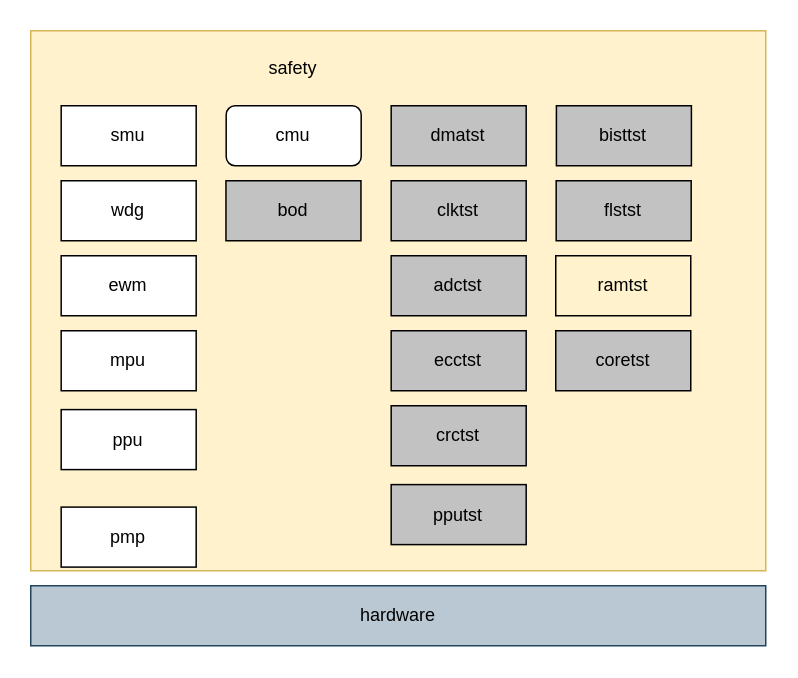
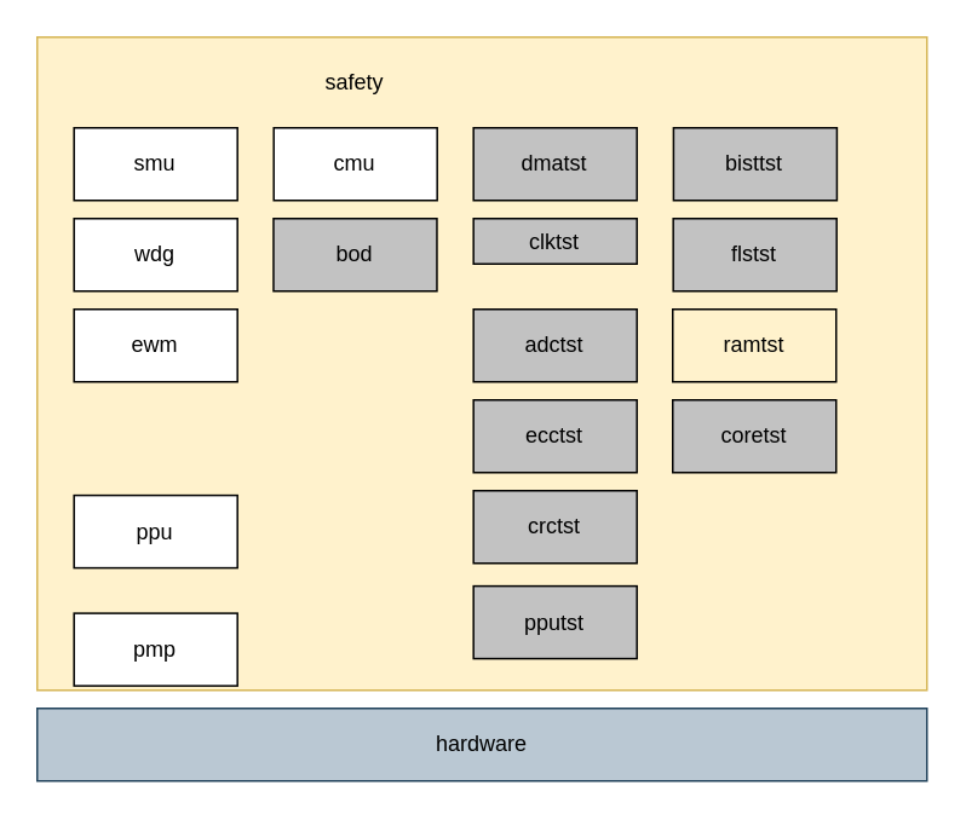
- <mxCell id="9" value="cmu" style="whiteSpace=wrap;html=1;container=0;rounded=1;" vertex="1" parent="1"><mxGeometry x="150.29" y="70" width="90" height="40" as="geometry" /></mxCell>
+ <mxCell id="9" value="cmu" style="rounded=0;whiteSpace=wrap;html=1;container=0;" vertex="1" parent="1"><mxGeometry x="150.29" y="70" width="90" height="40" as="geometry" /></mxCell>
- <mxCell id="13" value="clktst" style="rounded=0;whiteSpace=wrap;html=1;labelBackgroundColor=none;fillColor=#c2c2c2;" vertex="1" parent="1"><mxGeometry x="260.29" y="120" width="90" height="40" as="geometry" /></mxCell>
+ <mxCell id="13" value="clktst" style="rounded=0;whiteSpace=wrap;html=1;labelBackgroundColor=none;fillColor=#c2c2c2;" vertex="1" parent="1"><mxGeometry x="260.29" y="120" width="90" height="25" as="geometry" /></mxCell>
- <mxCell id="16" value="mpu" style="rounded=0;whiteSpace=wrap;html=1;container=0;fillColor=default;fontColor=#000000;strokeColor=#000000;" vertex="1" parent="1"><mxGeometry x="40.29" y="220" width="90" height="40" as="geometry" /></mxCell>
